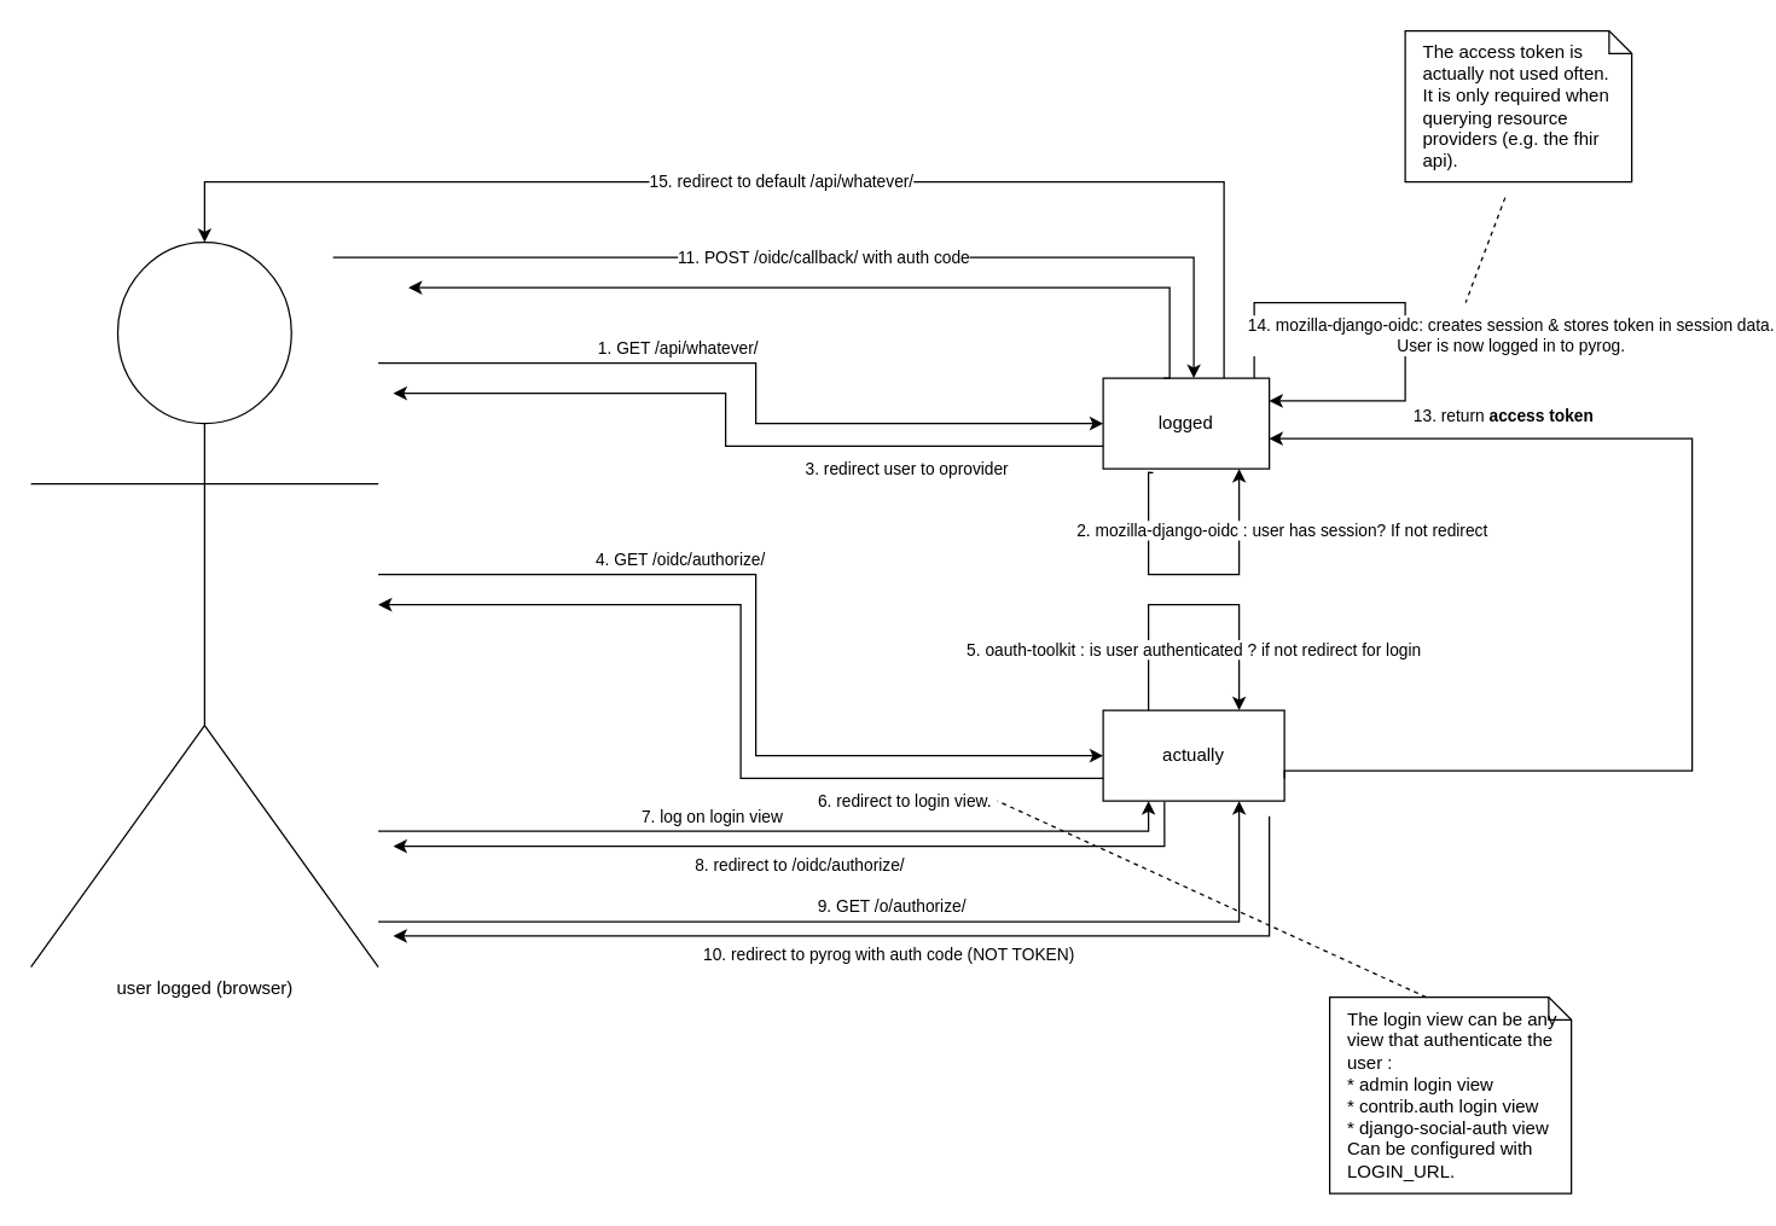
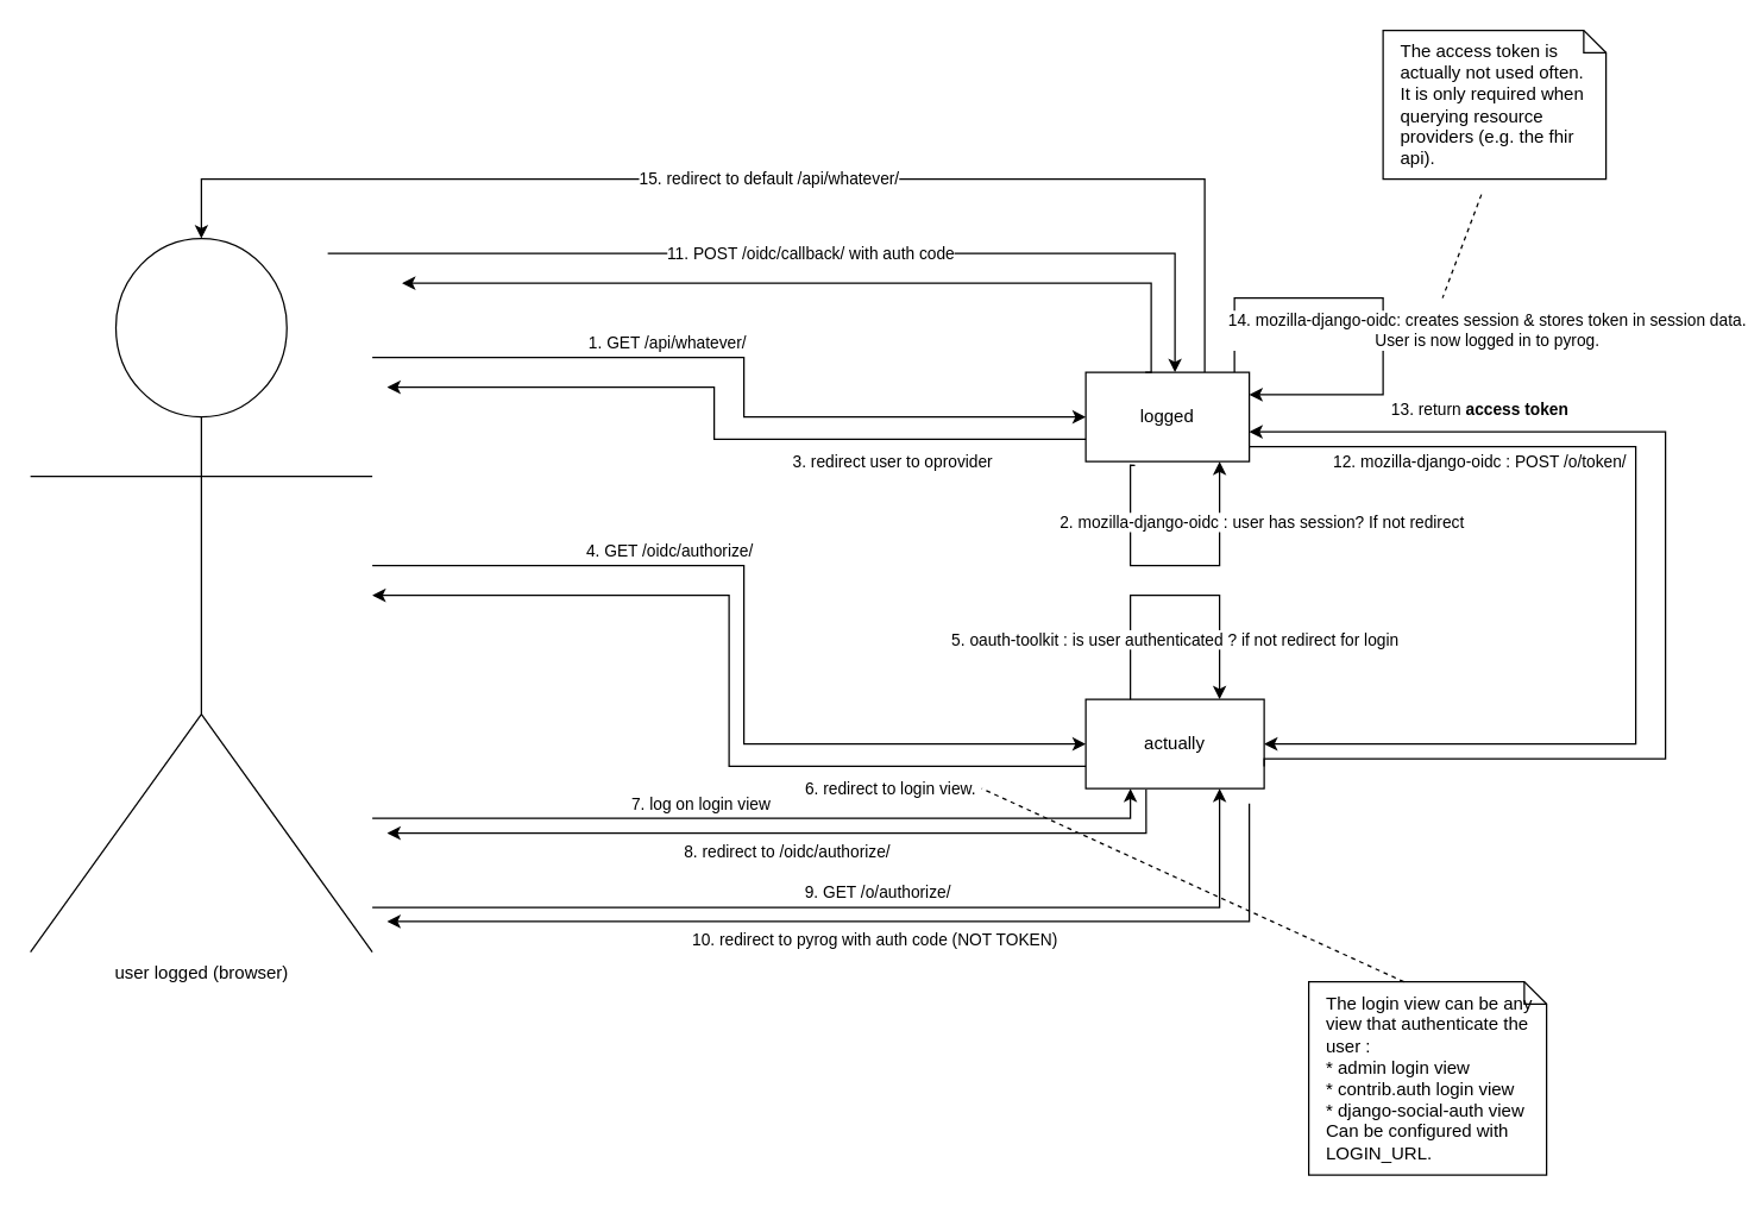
+ <mxCell id="2" value="12. mozilla-django-oidc : POST /o/token/" style="edgeStyle=orthogonalEdgeStyle;rounded=0;orthogonalLoop=1;jettySize=auto;html=1;entryX=1;entryY=0.5;entryDx=0;entryDy=0;" parent="1" source="5" target="13" edge="1"><mxGeometry x="-0.562" y="-10" relative="1" as="geometry"><mxPoint x="1000" y="490" as="targetPoint" /><Array as="points"><mxPoint x="1100" y="300" /><mxPoint x="1100" y="500" /></Array><mxPoint as="offset" /></mxGeometry></mxCell>
